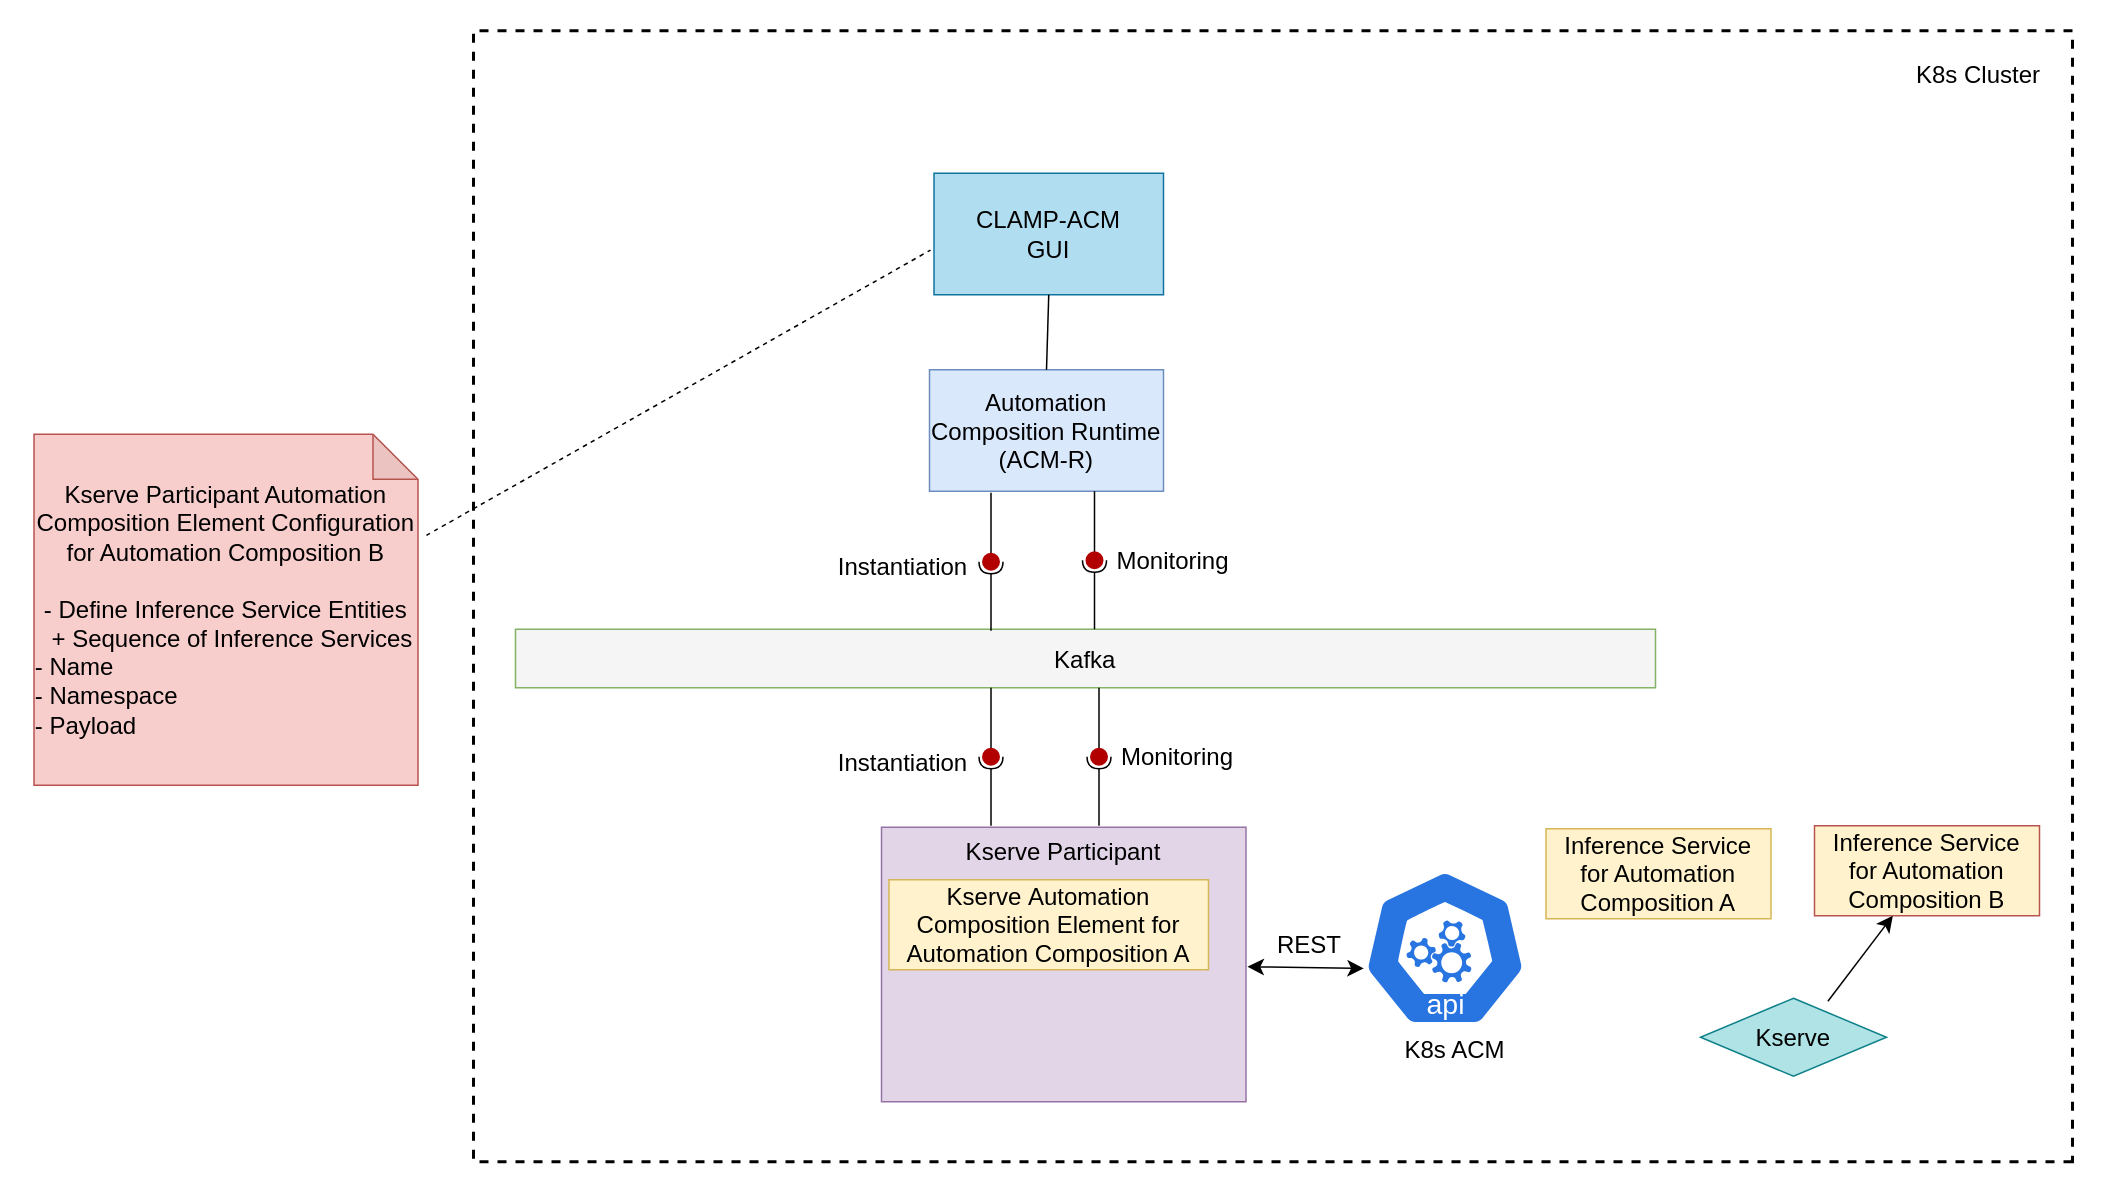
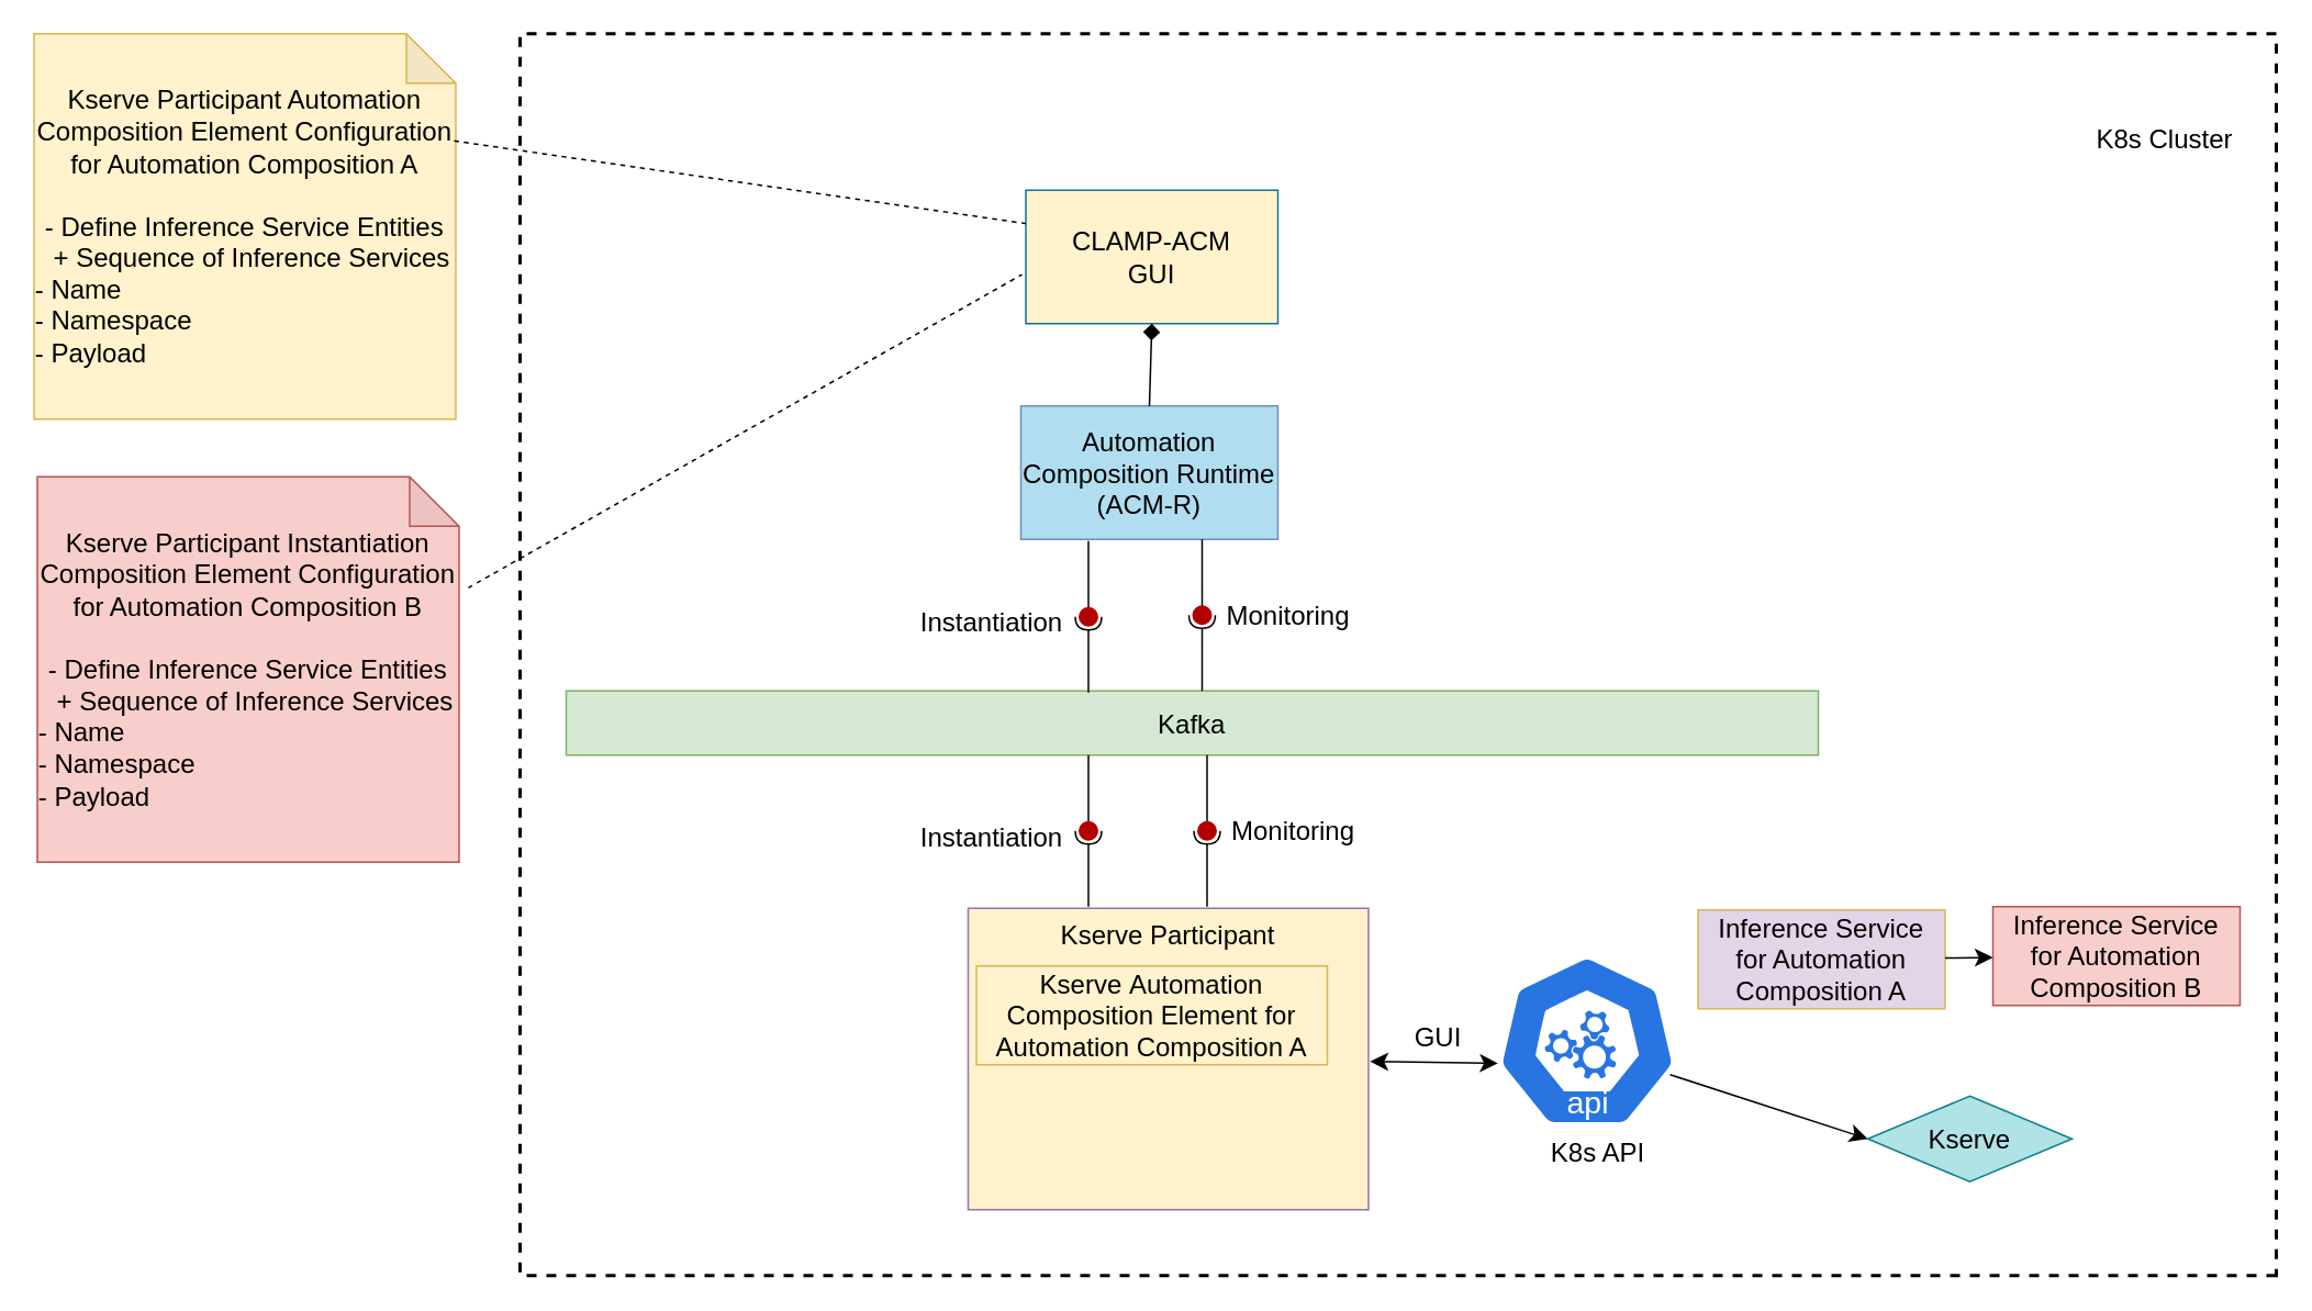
- <mxCell id="37" value="K8s Cluster" style="text;html=1;align=center;verticalAlign=middle;resizable=0;points=[];autosize=1;strokeColor=none;fillColor=none;fontSize=16;" parent="1" vertex="1"><mxGeometry x="1267" y="33" width="101" height="31" as="geometry" /></mxCell>
+ <mxCell id="37" value="K8s Cluster" style="text;html=1;align=center;verticalAlign=middle;resizable=0;points=[];autosize=1;strokeColor=none;fillColor=none;fontSize=16;" parent="1" vertex="1"><mxGeometry x="1262" y="68" width="101" height="31" as="geometry" /></mxCell>
+ <mxCell id="9" value="" style="endArrow=none;dashed=1;html=1;rounded=0;fontSize=12;startSize=8;endSize=8;curved=1;exitX=0.996;exitY=0.278;exitDx=0;exitDy=0;exitPerimeter=0;entryX=0;entryY=0.25;entryDx=0;entryDy=0;" parent="1" source="7" target="3" edge="1"><mxGeometry width="50" height="50" relative="1" as="geometry"><mxPoint x="577" y="188" as="sourcePoint" /><mxPoint x="627" y="138" as="targetPoint" /></mxGeometry></mxCell>
+ <mxCell id="7" value="Kserve Participant Automation Composition Element Configuration for Automation Composition A&lt;br&gt;&lt;br&gt;- Define Inference Service Entities&lt;br&gt;&amp;nbsp; + Sequence of Inference&amp;nbsp;Services&lt;br&gt;&lt;div style=&quot;text-align: left;&quot;&gt;&lt;span style=&quot;background-color: initial;&quot;&gt;- Name&lt;/span&gt;&lt;/div&gt;&lt;div style=&quot;text-align: left;&quot;&gt;&lt;span style=&quot;background-color: initial;&quot;&gt;- Namespace&lt;/span&gt;&lt;/div&gt;&lt;div style=&quot;text-align: left;&quot;&gt;&lt;span style=&quot;background-color: initial;&quot;&gt;- Payload&lt;/span&gt;&lt;/div&gt;" style="shape=note;whiteSpace=wrap;html=1;backgroundOutline=1;darkOpacity=0.05;fontSize=16;fillColor=#fff2cc;strokeColor=#d6b656;" parent="1" vertex="1"><mxGeometry x="20" y="20" width="256" height="234" as="geometry" /></mxCell>
- <mxCell id="3" value="CLAMP-ACM&lt;br&gt;GUI" style="rounded=0;whiteSpace=wrap;html=1;fontSize=16;fillColor=#b1ddf0;strokeColor=#10739e;" parent="1" vertex="1"><mxGeometry x="622" y="115" width="153" height="81" as="geometry" /></mxCell>
+ <mxCell id="3" value="CLAMP-ACM&lt;br&gt;GUI" style="rounded=0;whiteSpace=wrap;html=1;fontSize=16;fillColor=#fff2cc;strokeColor=#10739e;" parent="1" vertex="1"><mxGeometry x="622" y="115" width="153" height="81" as="geometry" /></mxCell>
- <mxCell id="11" value="" style="endArrow=none;html=1;rounded=0;fontSize=12;startSize=8;endSize=8;curved=1;exitX=0.5;exitY=0;exitDx=0;exitDy=0;entryX=0.5;entryY=1;entryDx=0;entryDy=0;" parent="1" source="4" target="3" edge="1"><mxGeometry width="50" height="50" relative="1" as="geometry"><mxPoint x="642" y="246" as="sourcePoint" /><mxPoint x="692" y="196" as="targetPoint" /></mxGeometry></mxCell>
+ <mxCell id="11" value="" style="endArrow=diamond;html=1;rounded=0;fontSize=12;startSize=8;endSize=8;curved=1;exitX=0.5;exitY=0;exitDx=0;exitDy=0;entryX=0.5;entryY=1;entryDx=0;entryDy=0;" parent="1" source="4" target="3" edge="1"><mxGeometry width="50" height="50" relative="1" as="geometry"><mxPoint x="642" y="246" as="sourcePoint" /><mxPoint x="692" y="196" as="targetPoint" /></mxGeometry></mxCell>
- <mxCell id="4" value="Automation Composition Runtime (ACM-R)" style="rounded=0;whiteSpace=wrap;html=1;fontSize=16;fillColor=#dae8fc;strokeColor=#6c8ebf;" parent="1" vertex="1"><mxGeometry x="619" y="246" width="156" height="81" as="geometry" /></mxCell>
+ <mxCell id="4" value="Automation Composition Runtime (ACM-R)" style="rounded=0;whiteSpace=wrap;html=1;fontSize=16;fillColor=#b1ddf0;strokeColor=#6c8ebf;" parent="1" vertex="1"><mxGeometry x="619" y="246" width="156" height="81" as="geometry" /></mxCell>
- <mxCell id="8" value="Kserve&amp;nbsp;Participant Automation Composition Element Configuration for Automation Composition B&lt;br&gt;&lt;br&gt;- Define Inference&amp;nbsp;Service Entities&lt;br&gt;&amp;nbsp; + Sequence of Inference&amp;nbsp;Services&lt;br&gt;&lt;div style=&quot;text-align: left;&quot;&gt;&lt;div style=&quot;border-color: var(--border-color);&quot;&gt;- Name&lt;/div&gt;&lt;div style=&quot;border-color: var(--border-color);&quot;&gt;&lt;span style=&quot;border-color: var(--border-color); background-color: initial;&quot;&gt;- Namespace&lt;/span&gt;&lt;/div&gt;&lt;div style=&quot;border-color: var(--border-color);&quot;&gt;&lt;span style=&quot;border-color: var(--border-color); background-color: initial;&quot;&gt;- Payload&lt;/span&gt;&lt;/div&gt;&lt;/div&gt;" style="shape=note;whiteSpace=wrap;html=1;backgroundOutline=1;darkOpacity=0.05;fontSize=16;fillColor=#f8cecc;strokeColor=#b85450;" parent="1" vertex="1"><mxGeometry x="22" y="289" width="256" height="234" as="geometry" /></mxCell>
+ <mxCell id="8" value="Kserve&amp;nbsp;Participant Instantiation Composition Element Configuration for Automation Composition B&lt;br&gt;&lt;br&gt;- Define Inference&amp;nbsp;Service Entities&lt;br&gt;&amp;nbsp; + Sequence of Inference&amp;nbsp;Services&lt;br&gt;&lt;div style=&quot;text-align: left;&quot;&gt;&lt;div style=&quot;border-color: var(--border-color);&quot;&gt;- Name&lt;/div&gt;&lt;div style=&quot;border-color: var(--border-color);&quot;&gt;&lt;span style=&quot;border-color: var(--border-color); background-color: initial;&quot;&gt;- Namespace&lt;/span&gt;&lt;/div&gt;&lt;div style=&quot;border-color: var(--border-color);&quot;&gt;&lt;span style=&quot;border-color: var(--border-color); background-color: initial;&quot;&gt;- Payload&lt;/span&gt;&lt;/div&gt;&lt;/div&gt;" style="shape=note;whiteSpace=wrap;html=1;backgroundOutline=1;darkOpacity=0.05;fontSize=16;fillColor=#f8cecc;strokeColor=#b85450;" parent="1" vertex="1"><mxGeometry x="22" y="289" width="256" height="234" as="geometry" /></mxCell>
- <mxCell id="5" value="Kafka" style="rounded=0;whiteSpace=wrap;html=1;fontSize=16;fillColor=#f5f5f5;strokeColor=#82b366;" parent="1" vertex="1"><mxGeometry x="343" y="419" width="760" height="39" as="geometry" /></mxCell>
+ <mxCell id="5" value="Kafka" style="rounded=0;whiteSpace=wrap;html=1;fontSize=16;fillColor=#d5e8d4;strokeColor=#82b366;" parent="1" vertex="1"><mxGeometry x="343" y="419" width="760" height="39" as="geometry" /></mxCell>
- <mxCell id="6" value="Kserve Participant" style="rounded=0;whiteSpace=wrap;html=1;fontSize=16;fillColor=#e1d5e7;strokeColor=#9673a6;verticalAlign=top;" parent="1" vertex="1"><mxGeometry x="587" y="551" width="243" height="183" as="geometry" /></mxCell>
+ <mxCell id="6" value="Kserve Participant" style="rounded=0;whiteSpace=wrap;html=1;fontSize=16;fillColor=#fff2cc;strokeColor=#9673a6;verticalAlign=top;" parent="1" vertex="1"><mxGeometry x="587" y="551" width="243" height="183" as="geometry" /></mxCell>
- <mxCell id="14" value="Inference Service&lt;br&gt;for Automation Composition B" style="rounded=0;whiteSpace=wrap;html=1;fontSize=16;fillColor=#fff2cc;strokeColor=#b85450;" parent="1" vertex="1"><mxGeometry x="1209" y="550" width="150" height="60" as="geometry" /></mxCell>
+ <mxCell id="14" value="Inference Service&lt;br&gt;for Automation Composition B" style="rounded=0;whiteSpace=wrap;html=1;fontSize=16;fillColor=#f8cecc;strokeColor=#b85450;" parent="1" vertex="1"><mxGeometry x="1209" y="550" width="150" height="60" as="geometry" /></mxCell>
- <mxCell id="13" value="Inference Service&lt;br&gt;for Automation Composition A" style="rounded=0;whiteSpace=wrap;html=1;fontSize=16;fillColor=#fff2cc;strokeColor=#d6b656;verticalAlign=middle;align=center;" parent="1" vertex="1"><mxGeometry x="1030" y="552" width="150" height="60" as="geometry" /></mxCell>
+ <mxCell id="13" value="Inference Service&lt;br&gt;for Automation Composition A" style="rounded=0;whiteSpace=wrap;html=1;fontSize=16;fillColor=#e1d5e7;strokeColor=#d6b656;verticalAlign=middle;align=center;" parent="1" vertex="1"><mxGeometry x="1030" y="552" width="150" height="60" as="geometry" /></mxCell>
- <mxCell id="29" value="REST" style="text;html=1;align=center;verticalAlign=middle;resizable=0;points=[];autosize=1;strokeColor=none;fillColor=none;fontSize=16;" parent="1" vertex="1"><mxGeometry x="841" y="613" width="61" height="31" as="geometry" /></mxCell>
+ <mxCell id="29" value="GUI" style="text;html=1;align=center;verticalAlign=middle;resizable=0;points=[];autosize=1;strokeColor=none;fillColor=none;fontSize=16;" parent="1" vertex="1"><mxGeometry x="841" y="613" width="61" height="31" as="geometry" /></mxCell>
- <mxCell id="36" value="" style="endArrow=none;startArrow=classic;html=1;rounded=0;fontSize=12;startSize=8;endSize=8;curved=1;entryX=0.685;entryY=0.038;entryDx=0;entryDy=0;entryPerimeter=0;endFill=0;" parent="1" source="14" target="12" edge="1"><mxGeometry width="50" height="50" relative="1" as="geometry"><mxPoint x="1267" y="622" as="sourcePoint" /><mxPoint x="1311" y="675" as="targetPoint" /></mxGeometry></mxCell>
+ <mxCell id="36" value="" style="endArrow=none;startArrow=classic;html=1;rounded=0;fontSize=12;startSize=8;endSize=8;curved=1;endFill=0;" parent="1" source="14" target="13" edge="1"><mxGeometry width="50" height="50" relative="1" as="geometry"><mxPoint x="1267" y="622" as="sourcePoint" /><mxPoint x="1311" y="675" as="targetPoint" /></mxGeometry></mxCell>
+ <mxCell id="35" value="" style="endArrow=classic;startArrow=none;html=1;rounded=0;fontSize=12;startSize=8;endSize=8;curved=1;entryX=0;entryY=0.5;entryDx=0;entryDy=0;exitX=0.96;exitY=0.695;exitDx=0;exitDy=0;exitPerimeter=0;startFill=0;" parent="1" source="34" target="12" edge="1"><mxGeometry width="50" height="50" relative="1" as="geometry"><mxPoint x="841" y="654" as="sourcePoint" /><mxPoint x="934" y="655" as="targetPoint" /></mxGeometry></mxCell>
- <mxCell id="38" value="K8s ACM" style="text;html=1;align=center;verticalAlign=middle;resizable=0;points=[];autosize=1;strokeColor=none;fillColor=none;fontSize=16;" vertex="1" parent="1"><mxGeometry x="931.37" y="683" width="75" height="31" as="geometry" /></mxCell>
+ <mxCell id="38" value="K8s API" style="text;html=1;align=center;verticalAlign=middle;resizable=0;points=[];autosize=1;strokeColor=none;fillColor=none;fontSize=16;" vertex="1" parent="1"><mxGeometry x="931.37" y="683" width="75" height="31" as="geometry" /></mxCell>
